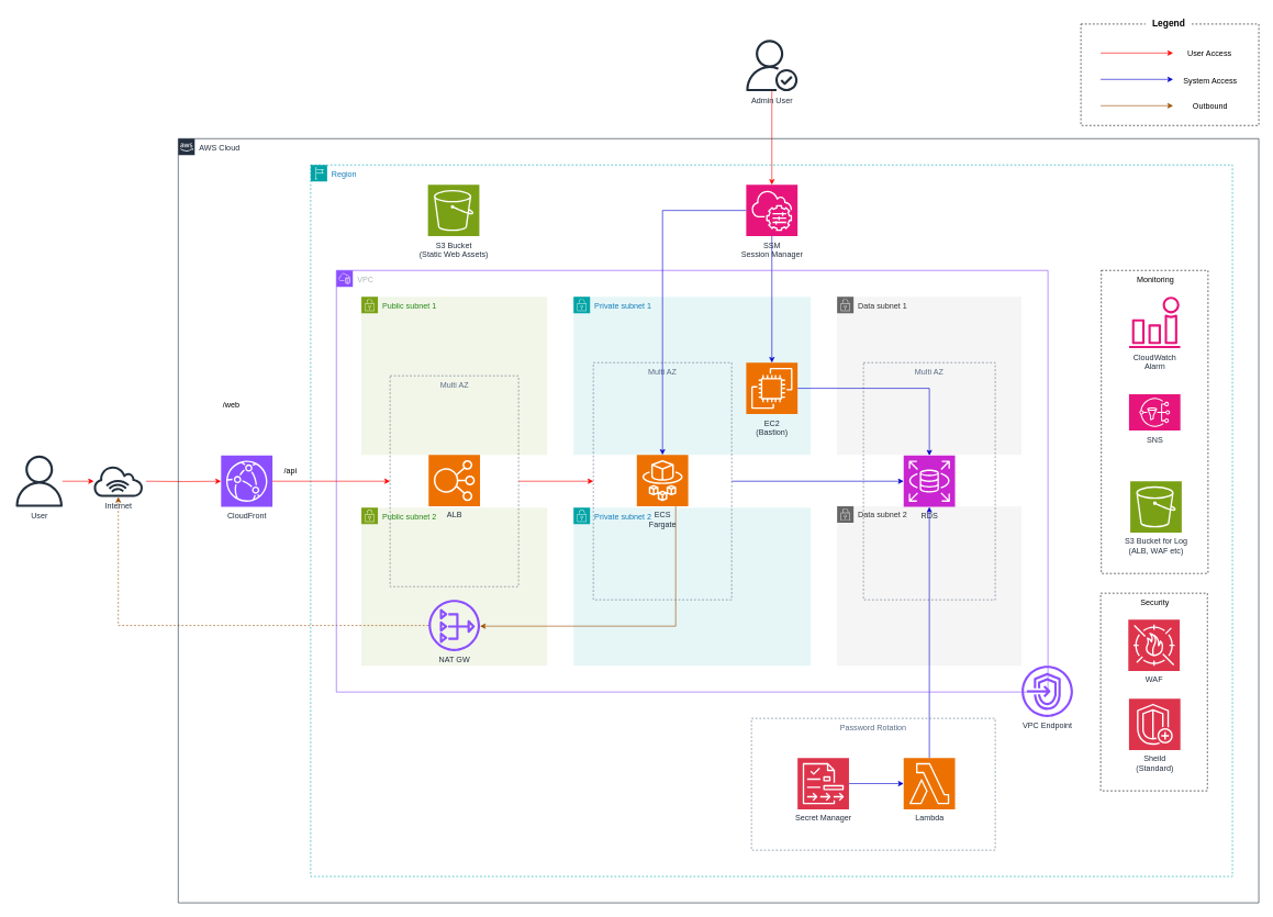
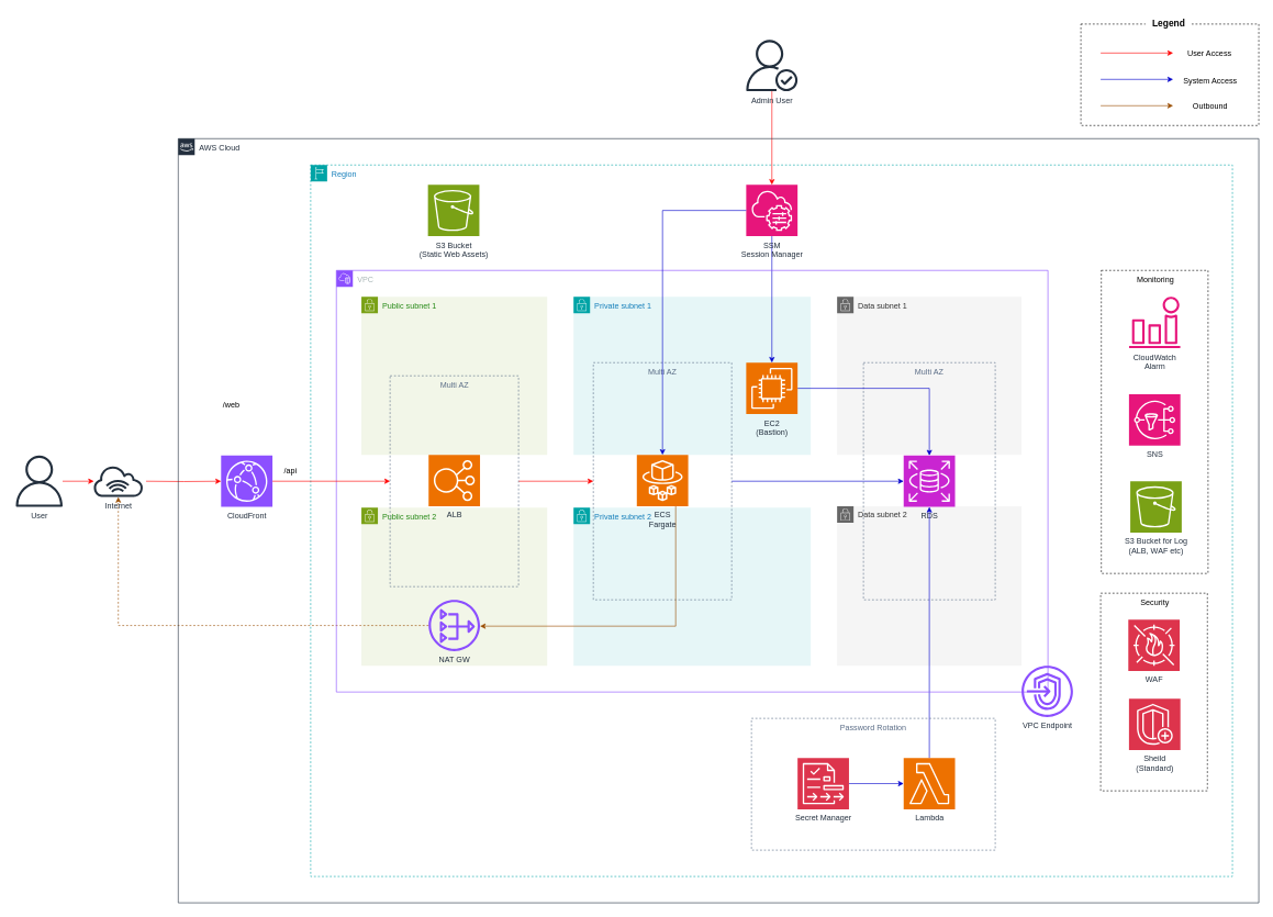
- <mxCell id="22" value="SNS" style="sketch=0;points=[[0,0,0],[0.25,0,0],[0.5,0,0],[0.75,0,0],[1,0,0],[0,1,0],[0.25,1,0],[0.5,1,0],[0.75,1,0],[1,1,0],[0,0.25,0],[0,0.5,0],[0,0.75,0],[1,0.25,0],[1,0.5,0],[1,0.75,0]];outlineConnect=0;fontColor=#232F3E;fillColor=#E7157B;strokeColor=#ffffff;dashed=0;verticalLabelPosition=bottom;verticalAlign=top;align=center;html=1;fontSize=12;fontStyle=0;aspect=fixed;shape=mxgraph.aws4.resourceIcon;resIcon=mxgraph.aws4.sns;" vertex="1" parent="1"><mxGeometry x="1713" y="598" width="78" height="55" as="geometry" /></mxCell>
+ <mxCell id="22" value="SNS" style="sketch=0;points=[[0,0,0],[0.25,0,0],[0.5,0,0],[0.75,0,0],[1,0,0],[0,1,0],[0.25,1,0],[0.5,1,0],[0.75,1,0],[1,1,0],[0,0.25,0],[0,0.5,0],[0,0.75,0],[1,0.25,0],[1,0.5,0],[1,0.75,0]];outlineConnect=0;fontColor=#232F3E;fillColor=#E7157B;strokeColor=#ffffff;dashed=0;verticalLabelPosition=bottom;verticalAlign=top;align=center;html=1;fontSize=12;fontStyle=0;aspect=fixed;shape=mxgraph.aws4.resourceIcon;resIcon=mxgraph.aws4.sns;" vertex="1" parent="1"><mxGeometry x="1713" y="598" width="78" height="78" as="geometry" /></mxCell>
